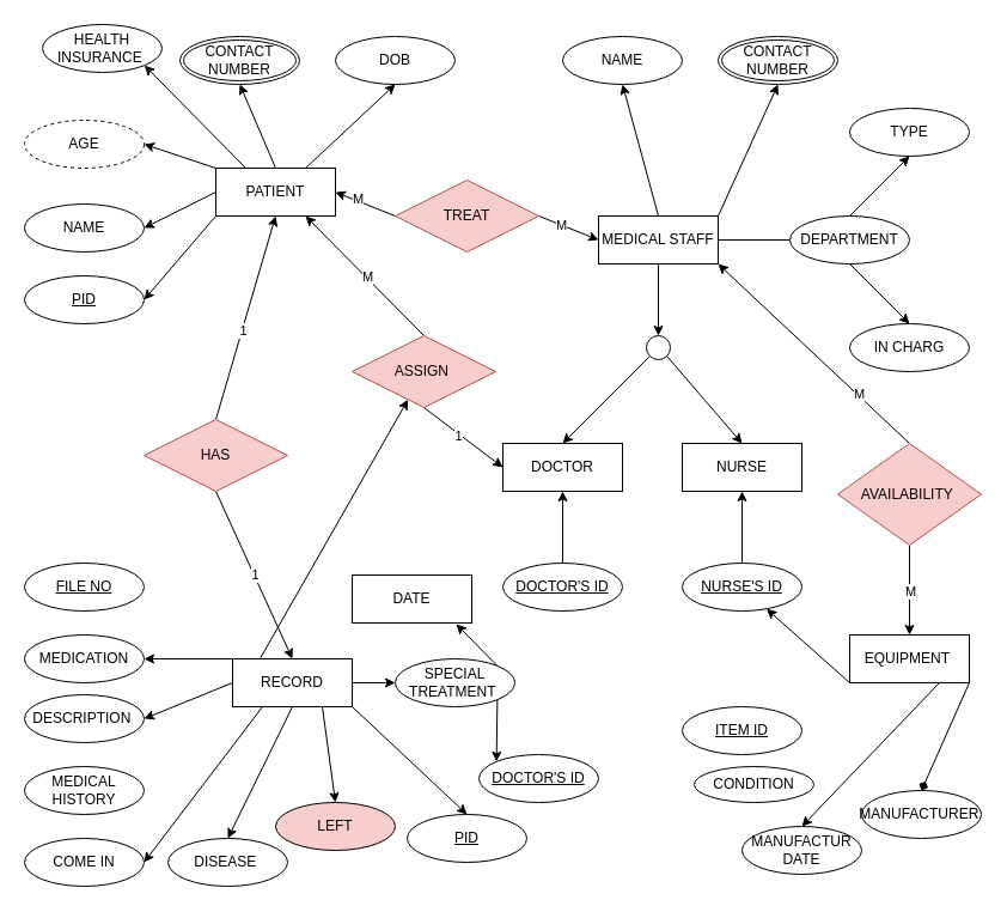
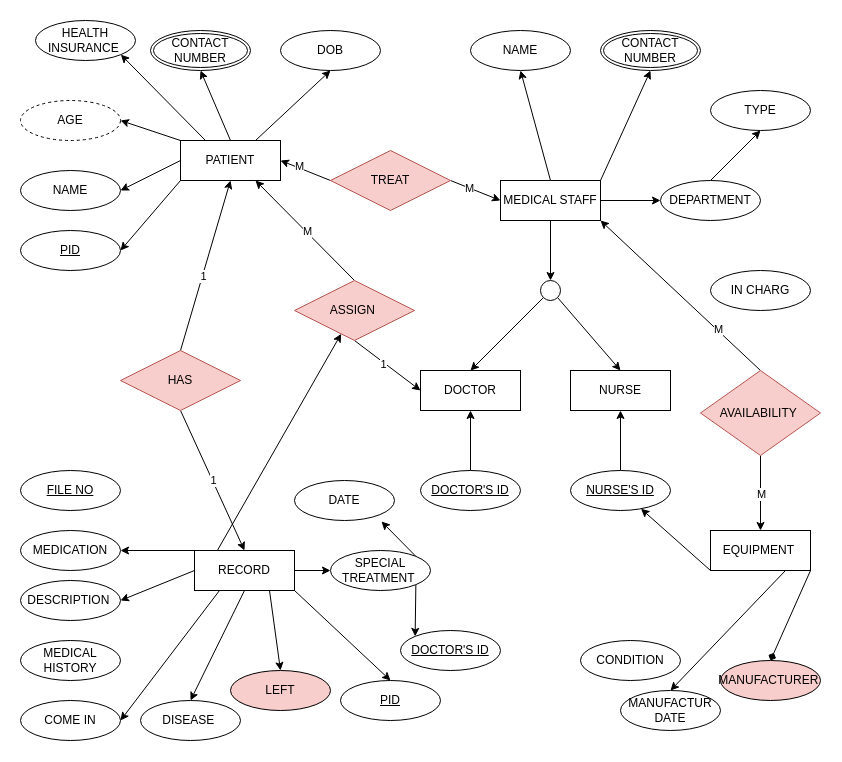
- <mxCell id="16" style="edgeStyle=none;rounded=0;orthogonalLoop=1;jettySize=auto;html=1;exitX=1;exitY=0.5;exitDx=0;exitDy=0;entryX=0;entryY=0.5;entryDx=0;entryDy=0;endArrow=none;" edge="1" parent="1" source="19" target="24"><mxGeometry relative="1" as="geometry" /></mxCell>
+ <mxCell id="16" style="edgeStyle=none;rounded=0;orthogonalLoop=1;jettySize=auto;html=1;exitX=1;exitY=0.5;exitDx=0;exitDy=0;entryX=0;entryY=0.5;entryDx=0;entryDy=0;" edge="1" parent="1" source="19" target="24"><mxGeometry relative="1" as="geometry" /></mxCell>
- <mxCell id="23" style="edgeStyle=none;rounded=0;orthogonalLoop=1;jettySize=auto;html=1;exitX=0.5;exitY=1;exitDx=0;exitDy=0;entryX=0.5;entryY=0;entryDx=0;entryDy=0;" edge="1" parent="1" source="24" target="26"><mxGeometry relative="1" as="geometry" /></mxCell>
- <mxCell id="78" value="DATE" style="whiteSpace=wrap;html=1;align=center;rounded=0;" vertex="1" parent="1"><mxGeometry x="294" y="480" width="100" height="40" as="geometry" /></mxCell>
+ <mxCell id="78" value="DATE" style="ellipse;whiteSpace=wrap;html=1;align=center;" vertex="1" parent="1"><mxGeometry x="294" y="480" width="100" height="40" as="geometry" /></mxCell>
- <mxCell id="40" value="ITEM ID" style="ellipse;whiteSpace=wrap;html=1;align=center;fontStyle=4;" vertex="1" parent="1"><mxGeometry x="570" y="590" width="100" height="40" as="geometry" /></mxCell>
- <mxCell id="41" value="CONDITION" style="ellipse;whiteSpace=wrap;html=1;align=center;" vertex="1" parent="1"><mxGeometry x="580" y="640" width="100" height="30" as="geometry" /></mxCell>
+ <mxCell id="41" value="CONDITION" style="ellipse;whiteSpace=wrap;html=1;align=center;" vertex="1" parent="1"><mxGeometry x="580" y="640" width="100" height="40" as="geometry" /></mxCell>
- <mxCell id="43" value="MANUFACTURER&amp;nbsp;" style="ellipse;whiteSpace=wrap;html=1;align=center;" vertex="1" parent="1"><mxGeometry x="720" y="660" width="100" height="40" as="geometry" /></mxCell>
+ <mxCell id="43" value="MANUFACTURER&amp;nbsp;" style="ellipse;whiteSpace=wrap;html=1;align=center;fillColor=#f8cecc;" vertex="1" parent="1"><mxGeometry x="720" y="660" width="100" height="40" as="geometry" /></mxCell>
